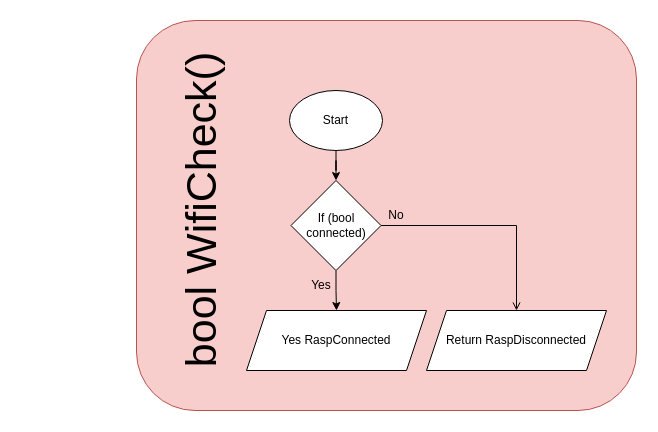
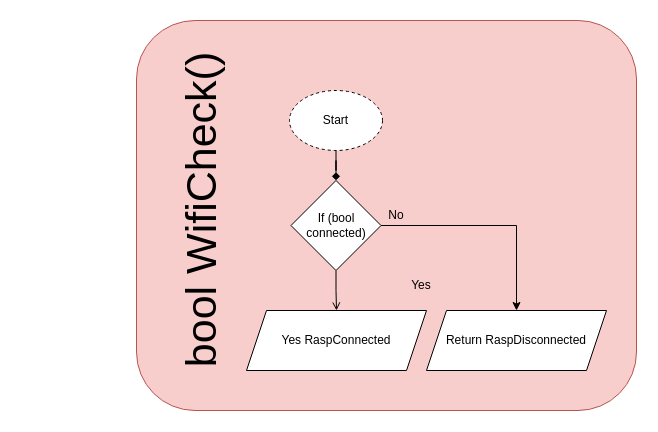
- <mxCell id="4" value="Start" style="ellipse;whiteSpace=wrap;html=1;" vertex="1" parent="1"><mxGeometry x="289" y="90" width="93" height="60" as="geometry" /></mxCell>
+ <mxCell id="4" value="Start" style="ellipse;whiteSpace=wrap;html=1;dashed=1;" vertex="1" parent="1"><mxGeometry x="289" y="90" width="93" height="60" as="geometry" /></mxCell>
- <mxCell id="3" value="" style="edgeStyle=orthogonalEdgeStyle;rounded=0;orthogonalLoop=1;jettySize=auto;html=1;" edge="1" parent="1" source="4" target="8"><mxGeometry relative="1" as="geometry" /></mxCell>
+ <mxCell id="3" value="" style="edgeStyle=orthogonalEdgeStyle;rounded=0;orthogonalLoop=1;jettySize=auto;html=1;endArrow=diamond;" edge="1" parent="1" source="4" target="8"><mxGeometry relative="1" as="geometry" /></mxCell>
- <mxCell id="10" value="Yes" style="text;html=1;strokeColor=none;fillColor=none;align=center;verticalAlign=middle;whiteSpace=wrap;rounded=0;" vertex="1" parent="1"><mxGeometry x="290.5" y="270" width="60" height="30" as="geometry" /></mxCell>
+ <mxCell id="10" value="Yes" style="text;html=1;strokeColor=none;fillColor=none;align=center;verticalAlign=middle;whiteSpace=wrap;rounded=0;" vertex="1" parent="1"><mxGeometry x="390.5" y="270" width="60" height="30" as="geometry" /></mxCell>
- <mxCell id="6" style="edgeStyle=orthogonalEdgeStyle;rounded=0;orthogonalLoop=1;jettySize=auto;html=1;entryX=0.5;entryY=0;entryDx=0;entryDy=0;" edge="1" parent="1" source="8" target="11"><mxGeometry relative="1" as="geometry" /></mxCell>
+ <mxCell id="6" style="edgeStyle=orthogonalEdgeStyle;rounded=0;orthogonalLoop=1;jettySize=auto;html=1;entryX=0.5;entryY=0;entryDx=0;entryDy=0;endArrow=open;" edge="1" parent="1" source="8" target="11"><mxGeometry relative="1" as="geometry" /></mxCell>
- <mxCell id="7" style="edgeStyle=orthogonalEdgeStyle;rounded=0;orthogonalLoop=1;jettySize=auto;html=1;entryX=0.5;entryY=0;entryDx=0;entryDy=0;endArrow=open;" edge="1" parent="1" source="8" target="12"><mxGeometry relative="1" as="geometry" /></mxCell>
+ <mxCell id="7" style="edgeStyle=orthogonalEdgeStyle;rounded=0;orthogonalLoop=1;jettySize=auto;html=1;entryX=0.5;entryY=0;entryDx=0;entryDy=0;" edge="1" parent="1" source="8" target="12"><mxGeometry relative="1" as="geometry" /></mxCell>
